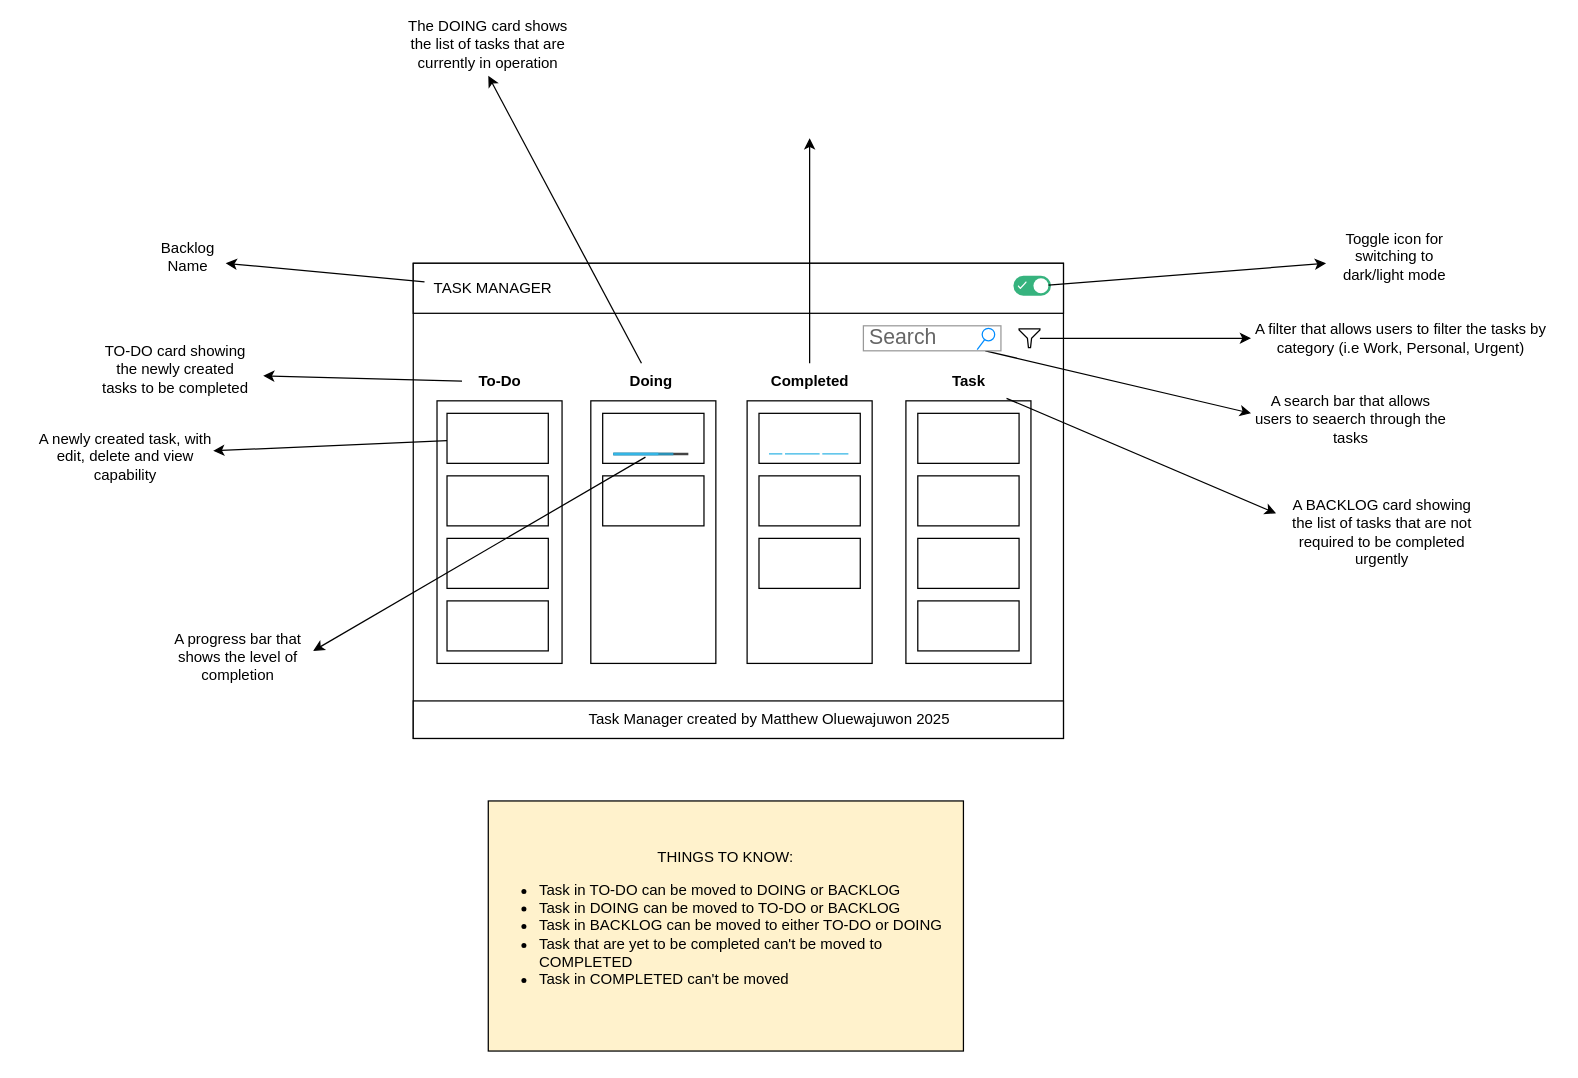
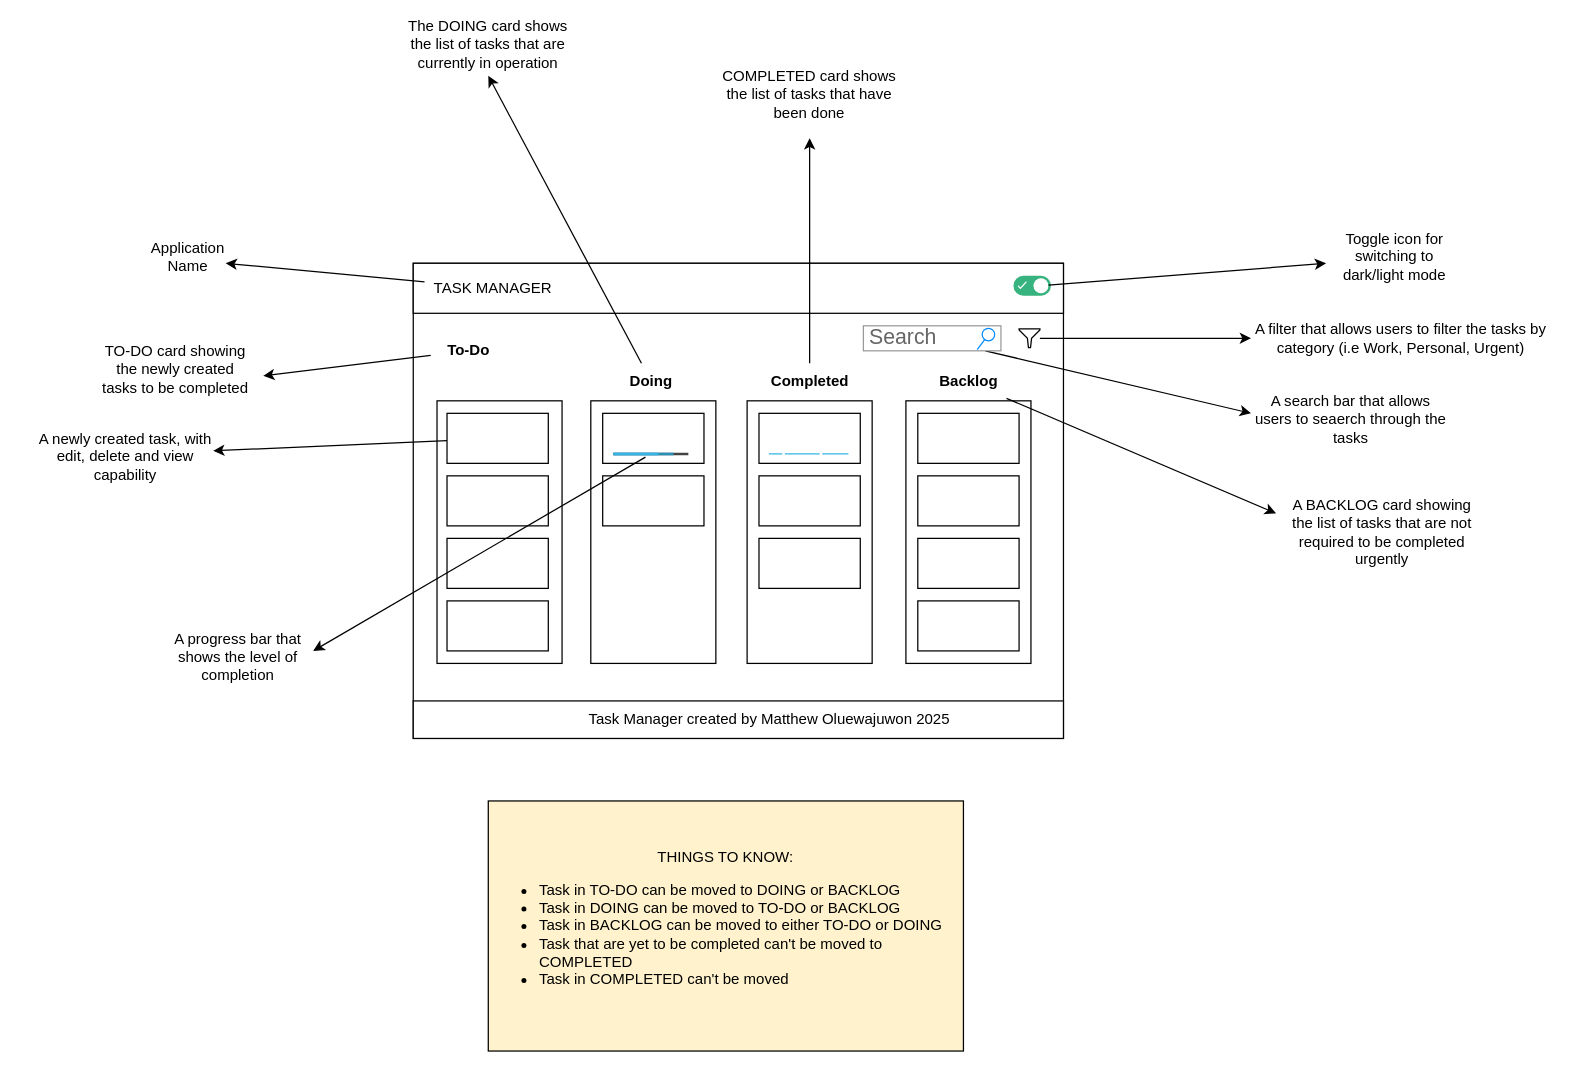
+ <mxCell id="41" value="COMPLETED card shows the list of tasks that have been done" style="text;strokeColor=none;align=center;fillColor=none;html=1;verticalAlign=middle;whiteSpace=wrap;rounded=0;" vertex="1" parent="1"><mxGeometry x="572" y="60" width="150" height="30" as="geometry" /></mxCell>
- <mxCell id="36" value="Backlog Name" style="text;strokeColor=none;align=center;fillColor=none;html=1;verticalAlign=middle;whiteSpace=wrap;rounded=0;" vertex="1" parent="1"><mxGeometry x="120" y="190" width="60" height="30" as="geometry" /></mxCell>
+ <mxCell id="36" value="Application Name" style="text;strokeColor=none;align=center;fillColor=none;html=1;verticalAlign=middle;whiteSpace=wrap;rounded=0;" vertex="1" parent="1"><mxGeometry x="120" y="190" width="60" height="30" as="geometry" /></mxCell>
- <mxCell id="9" value="&lt;b&gt;To-Do&lt;/b&gt;" style="text;strokeColor=none;align=center;fillColor=none;html=1;verticalAlign=middle;whiteSpace=wrap;rounded=0;" vertex="1" parent="1"><mxGeometry x="369" y="290" width="61" height="30" as="geometry" /></mxCell>
+ <mxCell id="9" value="&lt;b&gt;To-Do&lt;/b&gt;" style="text;strokeColor=none;align=center;fillColor=none;html=1;verticalAlign=middle;whiteSpace=wrap;rounded=0;" vertex="1" parent="1"><mxGeometry x="344" y="265" width="61" height="30" as="geometry" /></mxCell>
- <mxCell id="15" value="&lt;b&gt;Task&lt;/b&gt;" style="text;strokeColor=none;align=center;fillColor=none;html=1;verticalAlign=middle;whiteSpace=wrap;rounded=0;" vertex="1" parent="1"><mxGeometry x="743.5" y="290" width="61" height="30" as="geometry" /></mxCell>
+ <mxCell id="15" value="&lt;b&gt;Backlog&lt;/b&gt;" style="text;strokeColor=none;align=center;fillColor=none;html=1;verticalAlign=middle;whiteSpace=wrap;rounded=0;" vertex="1" parent="1"><mxGeometry x="743.5" y="290" width="61" height="30" as="geometry" /></mxCell>
